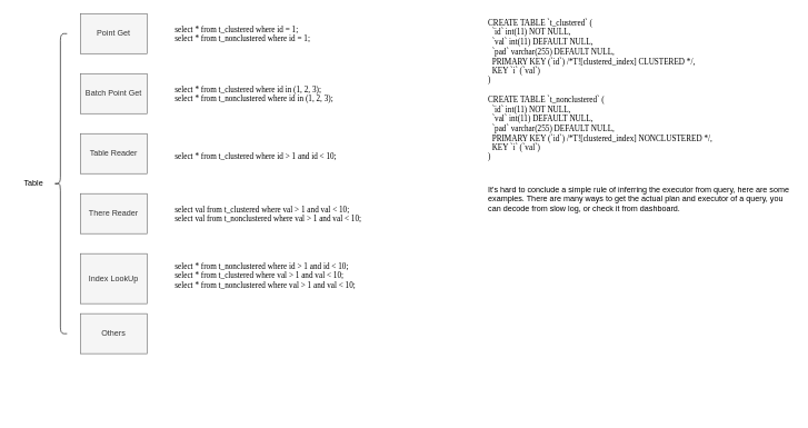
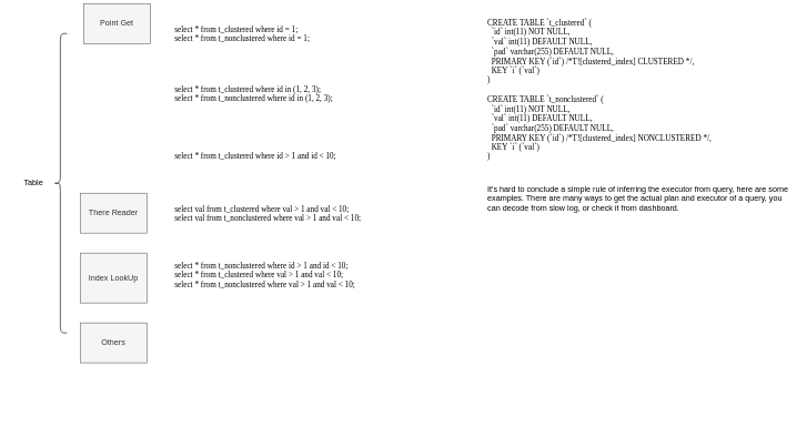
- <mxCell id="2" value="Point Get" style="rounded=0;whiteSpace=wrap;html=1;fillColor=#f5f5f5;strokeColor=#666666;fontColor=#333333;" vertex="1" parent="1"><mxGeometry x="120" y="20" width="100" height="60" as="geometry" /></mxCell>
+ <mxCell id="2" value="Point Get" style="rounded=0;whiteSpace=wrap;html=1;fillColor=#f5f5f5;strokeColor=#666666;fontColor=#333333;" vertex="1" parent="1"><mxGeometry x="125" y="5" width="100" height="60" as="geometry" /></mxCell>
- <mxCell id="3" value="Batch Point Get" style="rounded=0;whiteSpace=wrap;html=1;fillColor=#f5f5f5;strokeColor=#666666;fontColor=#333333;" vertex="1" parent="1"><mxGeometry x="120" y="110" width="100" height="60" as="geometry" /></mxCell>
- <mxCell id="6" value="Table Reader" style="rounded=0;whiteSpace=wrap;html=1;fillColor=#f5f5f5;strokeColor=#666666;fontColor=#333333;" vertex="1" parent="1"><mxGeometry x="120" y="200" width="100" height="60" as="geometry" /></mxCell>
- <mxCell id="9" value="Others" style="rounded=0;whiteSpace=wrap;html=1;fillColor=#f5f5f5;strokeColor=#666666;fontColor=#333333;" vertex="1" parent="1"><mxGeometry x="120" y="470" width="100" height="60" as="geometry" /></mxCell>
+ <mxCell id="9" value="Others" style="rounded=0;whiteSpace=wrap;html=1;fillColor=#f5f5f5;strokeColor=#666666;fontColor=#333333;" vertex="1" parent="1"><mxGeometry x="120" y="485" width="100" height="60" as="geometry" /></mxCell>
